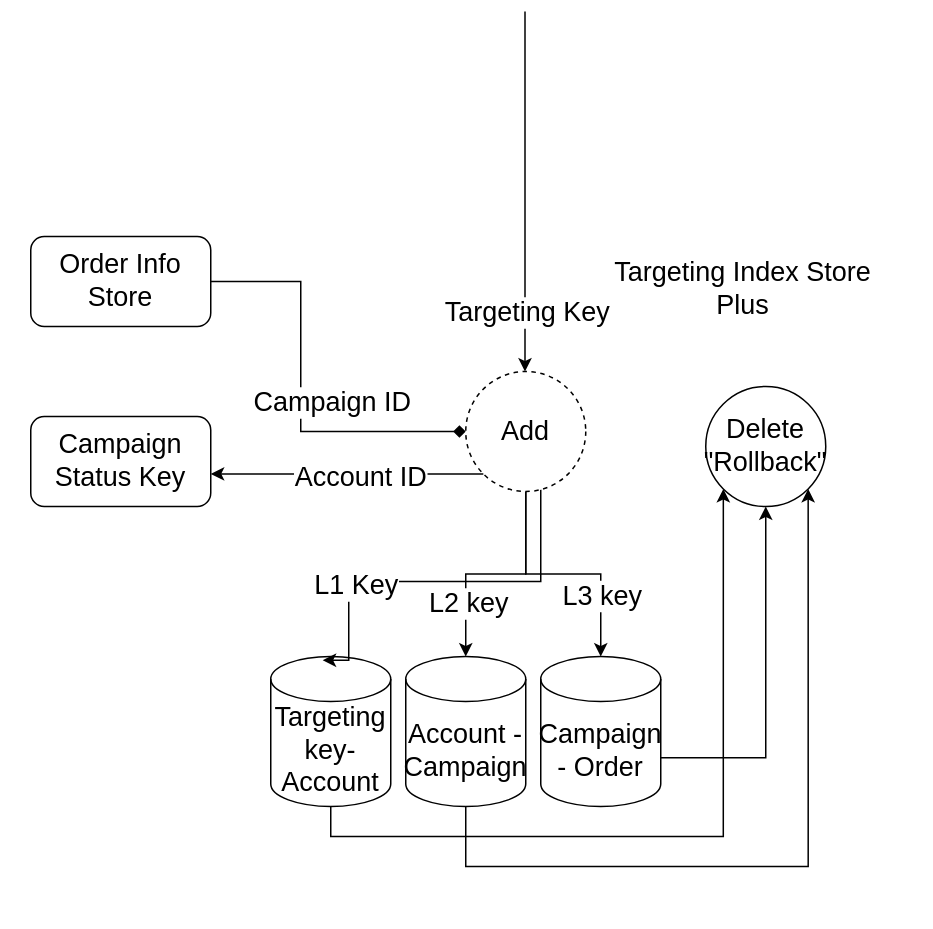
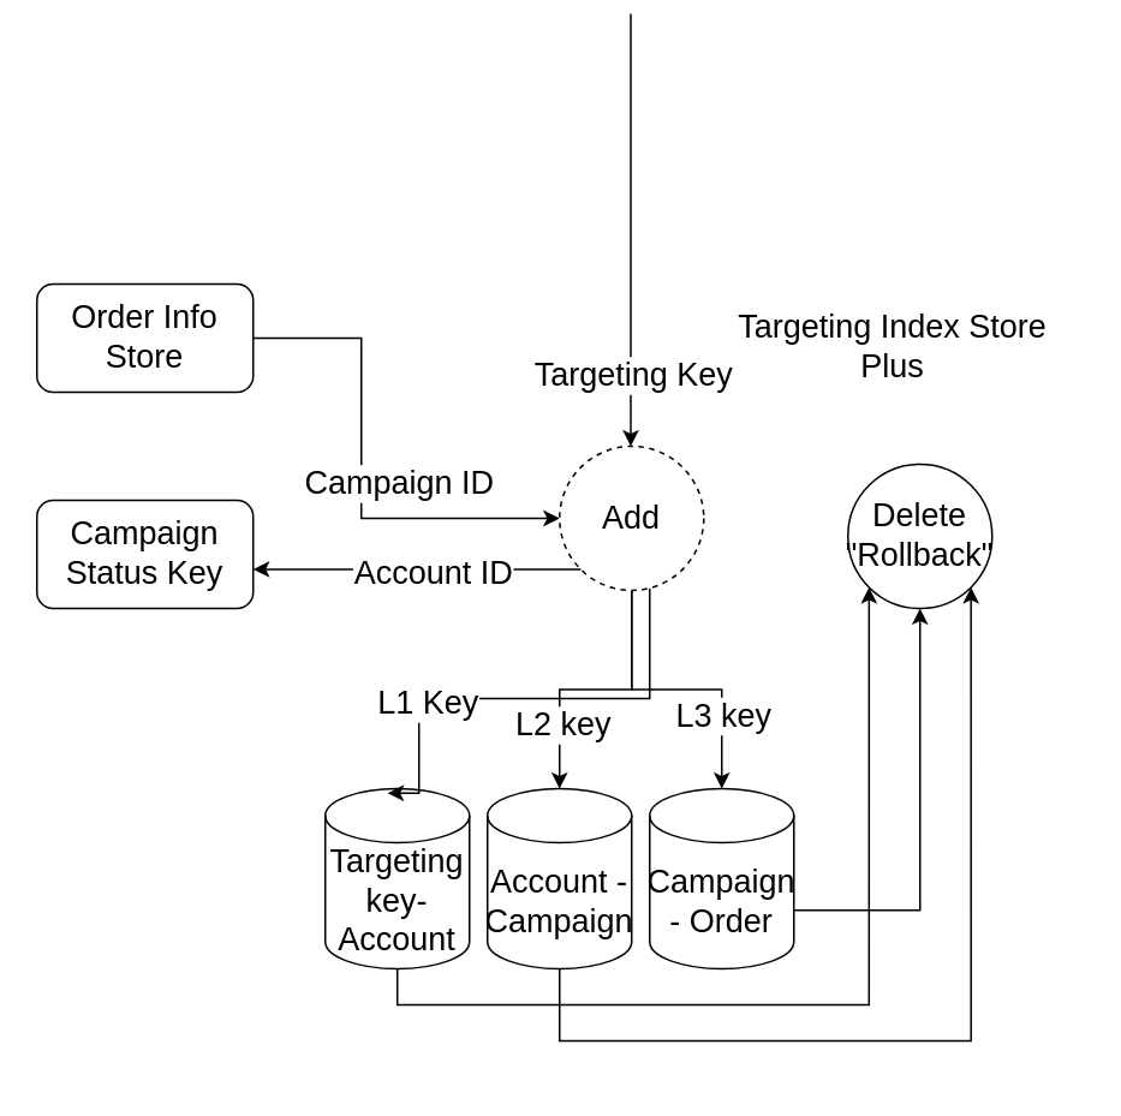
- <mxCell id="2" style="edgeStyle=orthogonalEdgeStyle;rounded=0;orthogonalLoop=1;jettySize=auto;html=1;entryX=0;entryY=0.5;entryDx=0;entryDy=0;fontSize=18;endArrow=diamond;" parent="1" source="4" target="18" edge="1"><mxGeometry relative="1" as="geometry"><Array as="points"><mxPoint x="200" y="50" /><mxPoint x="200" y="150" /></Array></mxGeometry></mxCell>
+ <mxCell id="2" style="edgeStyle=orthogonalEdgeStyle;rounded=0;orthogonalLoop=1;jettySize=auto;html=1;entryX=0;entryY=0.5;entryDx=0;entryDy=0;fontSize=18;" parent="1" source="4" target="18" edge="1"><mxGeometry relative="1" as="geometry"><Array as="points"><mxPoint x="200" y="50" /><mxPoint x="200" y="150" /></Array></mxGeometry></mxCell>
